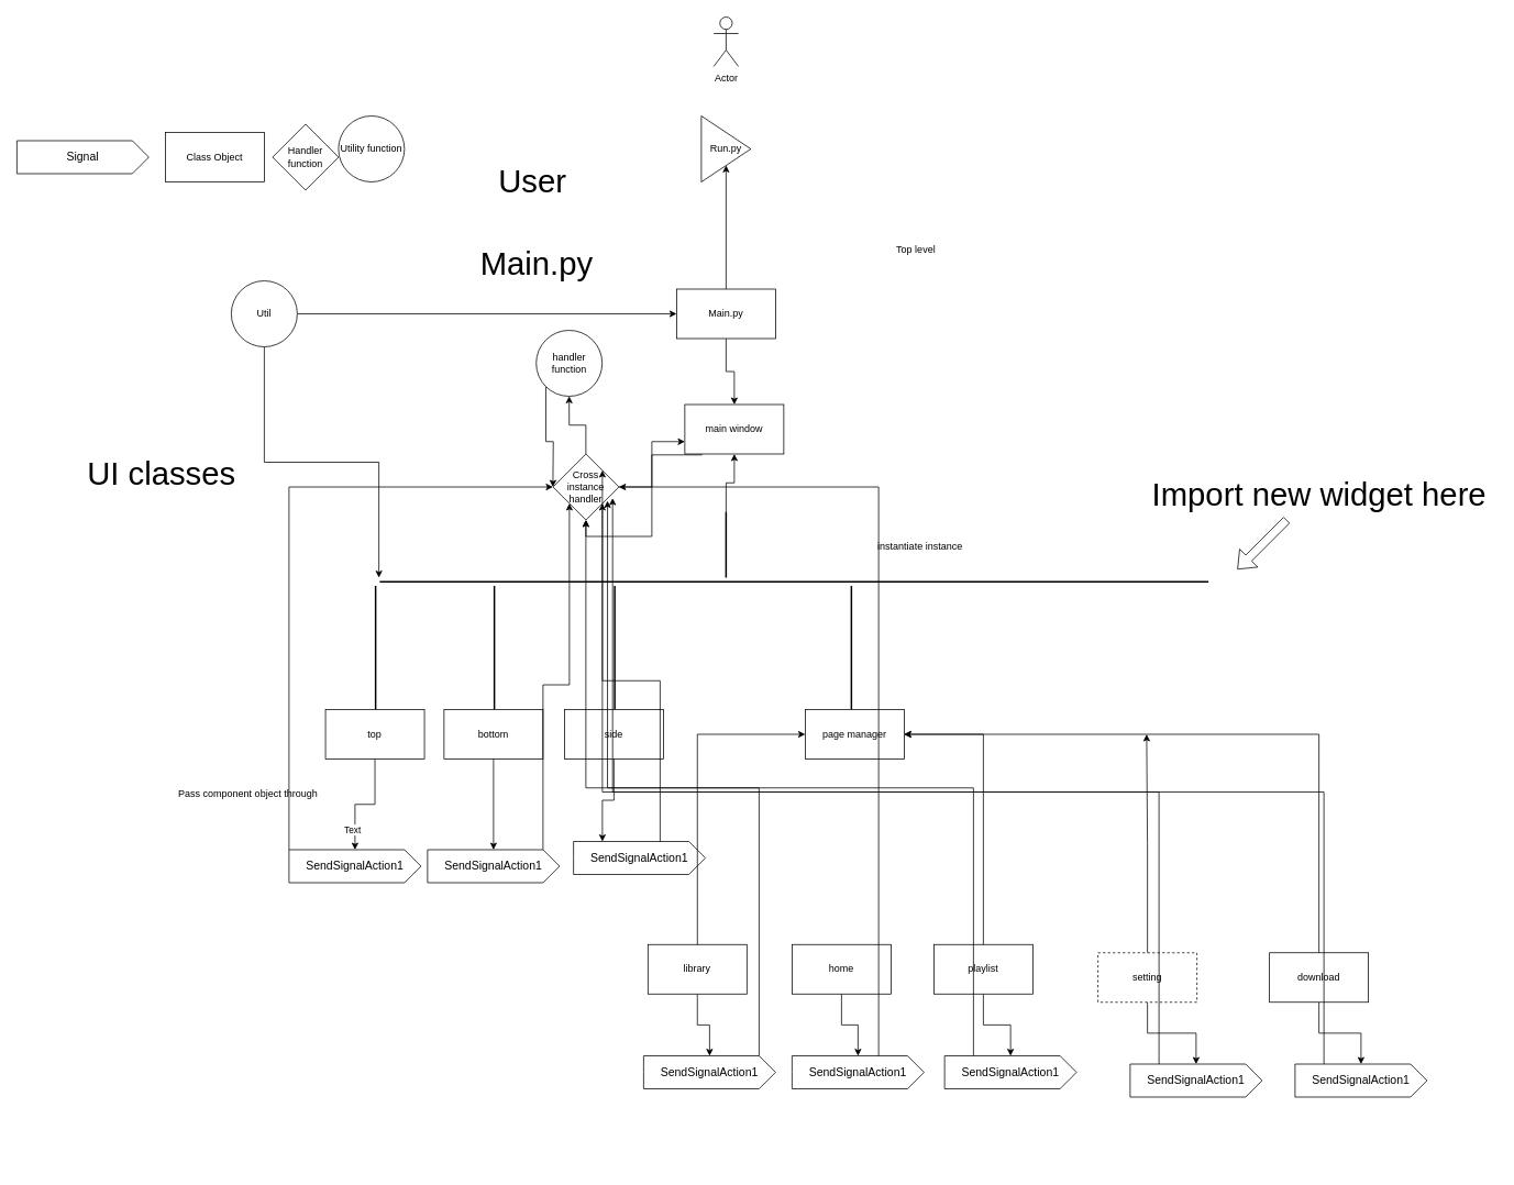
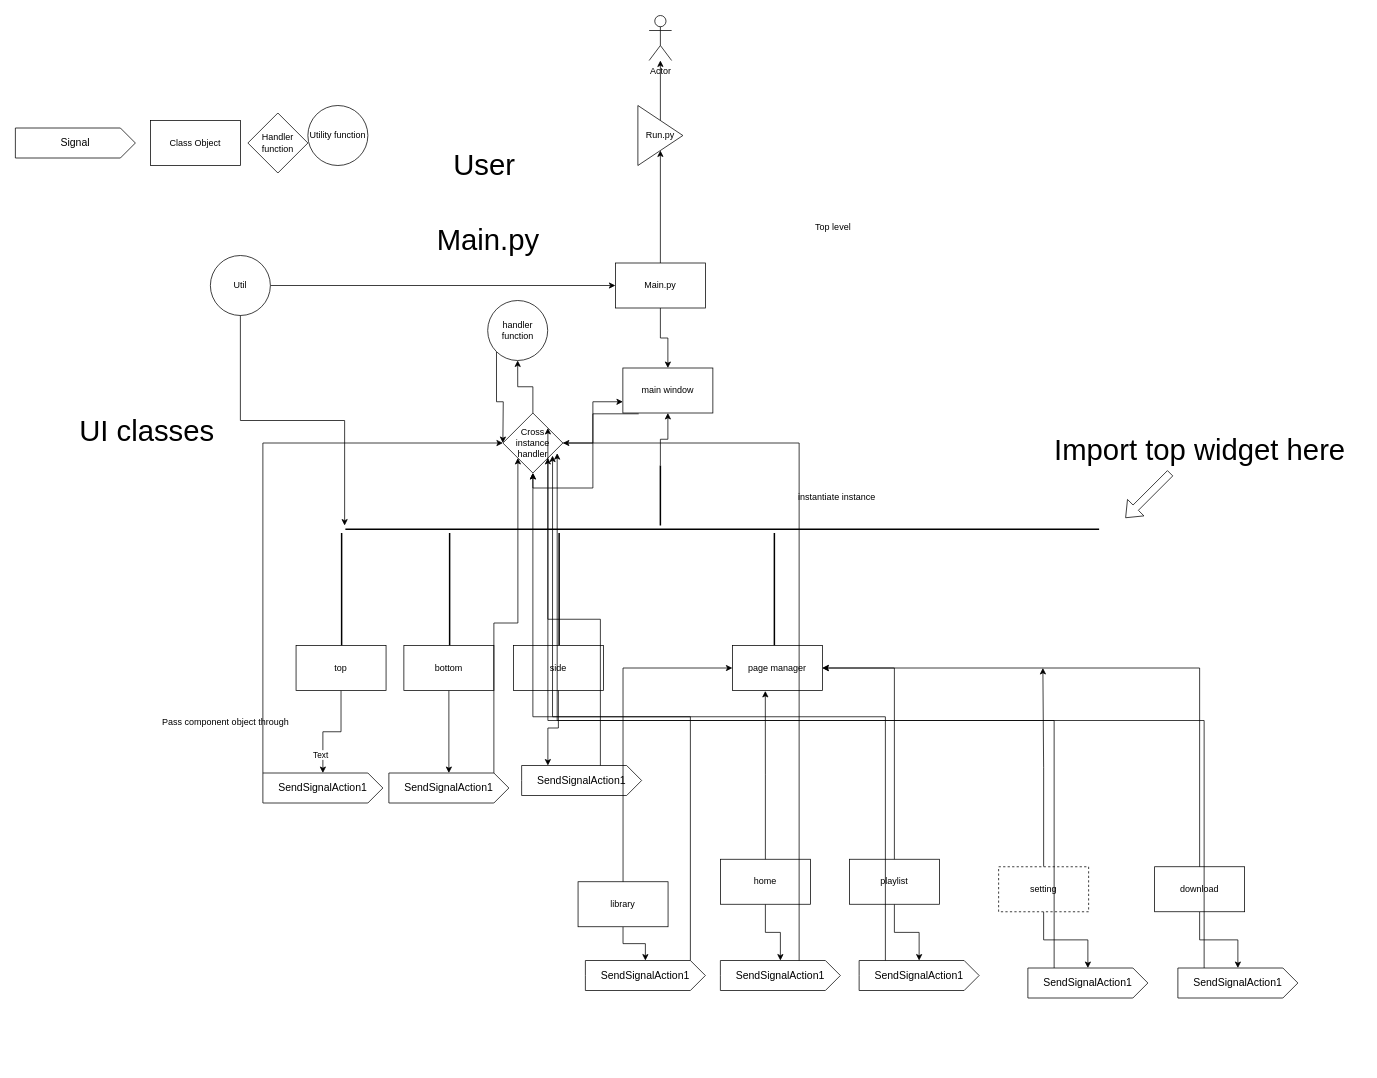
+ <mxCell id="23" style="edgeStyle=orthogonalEdgeStyle;rounded=0;orthogonalLoop=1;jettySize=auto;html=1;exitX=0.5;exitY=0;exitDx=0;exitDy=0;" parent="1" source="24" target="3" edge="1"><mxGeometry relative="1" as="geometry" /></mxCell>
- <mxCell id="72" value="Import new widget here" style="text;html=1;align=center;verticalAlign=middle;resizable=0;points=[];autosize=1;strokeColor=none;fillColor=none;fontSize=39;" parent="1" vertex="1"><mxGeometry x="1384" y="570" width="430" height="60" as="geometry" /></mxCell>
+ <mxCell id="72" value="Import top widget here" style="text;html=1;align=center;verticalAlign=middle;resizable=0;points=[];autosize=1;strokeColor=none;fillColor=none;fontSize=39;" parent="1" vertex="1"><mxGeometry x="1384" y="570" width="430" height="60" as="geometry" /></mxCell>
+ <mxCell id="65" style="edgeStyle=orthogonalEdgeStyle;rounded=0;orthogonalLoop=1;jettySize=auto;html=1;exitX=0.5;exitY=0;exitDx=0;exitDy=0;entryX=0.366;entryY=1.01;entryDx=0;entryDy=0;entryPerimeter=0;" parent="1" source="31" target="63" edge="1"><mxGeometry relative="1" as="geometry" /></mxCell>
- <mxCell id="40" value="library" style="whiteSpace=wrap;html=1;" parent="38" vertex="1"><mxGeometry x="29.24" width="120" height="60" as="geometry" /></mxCell>
+ <mxCell id="40" value="library" style="whiteSpace=wrap;html=1;" parent="38" vertex="1"><mxGeometry x="14.24" y="30" width="120" height="60" as="geometry" /></mxCell>
